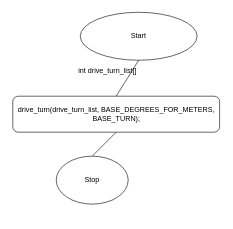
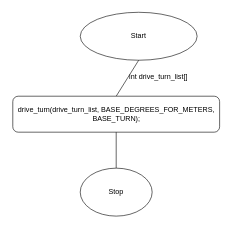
- <mxCell id="7" value="int drive_turn_list[]" style="text;html=1;resizable=0;points=[];autosize=1;align=left;verticalAlign=top;spacingTop=-4;" vertex="1" parent="1"><mxGeometry x="128" y="107" width="110" height="20" as="geometry" /></mxCell>
+ <mxCell id="7" value="int drive_turn_list[]" style="text;html=1;resizable=0;points=[];autosize=1;align=left;verticalAlign=top;spacingTop=-4;" vertex="1" parent="1"><mxGeometry x="213" y="117" width="110" height="20" as="geometry" /></mxCell>
- <mxCell id="6" value="Stop" style="ellipse;whiteSpace=wrap;html=1;" vertex="1" parent="1"><mxGeometry x="93" y="260" width="120" height="80" as="geometry" /></mxCell>
+ <mxCell id="6" value="Stop" style="ellipse;whiteSpace=wrap;html=1;" vertex="1" parent="1"><mxGeometry x="133" y="280" width="120" height="80" as="geometry" /></mxCell>
